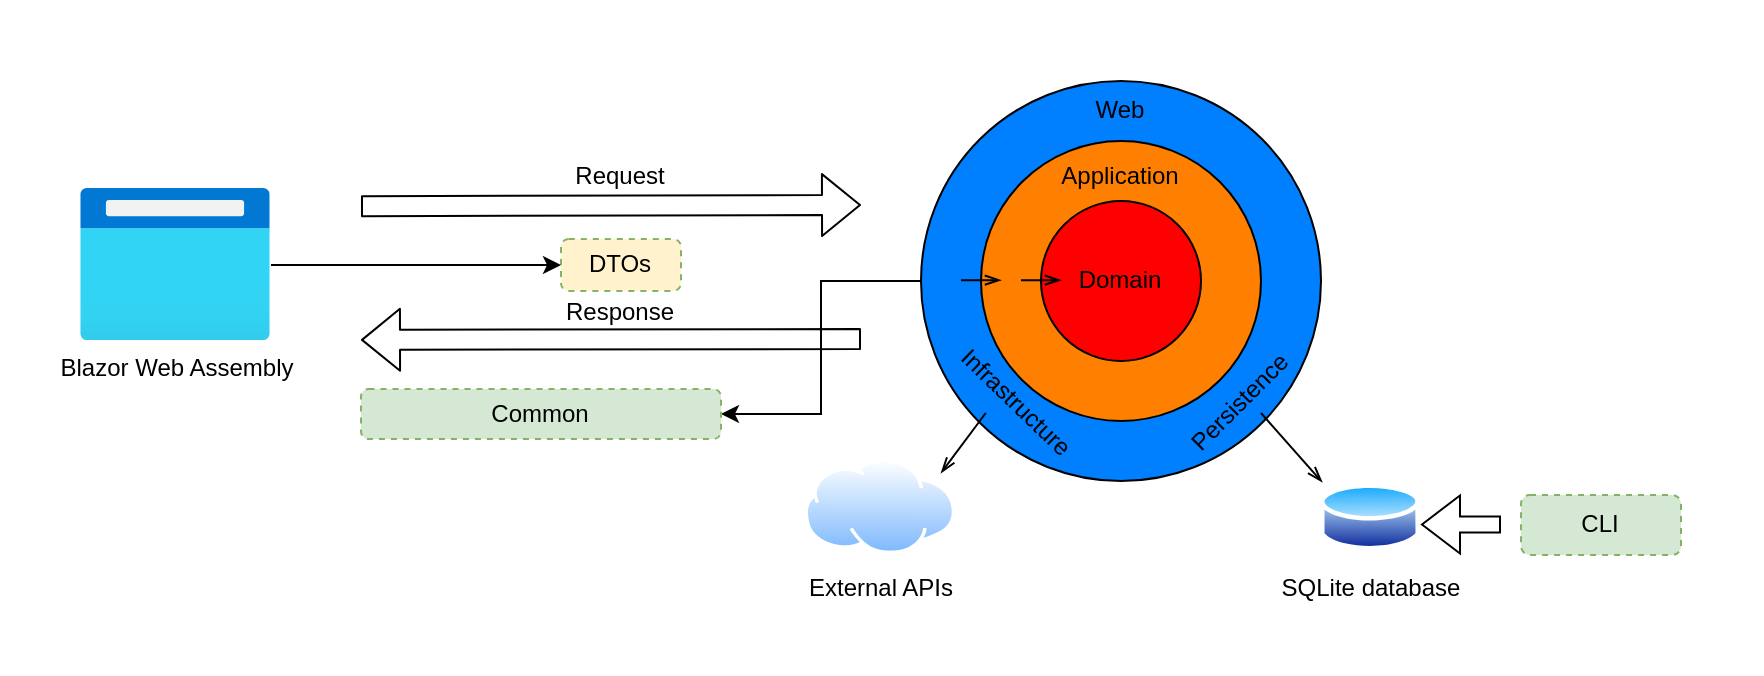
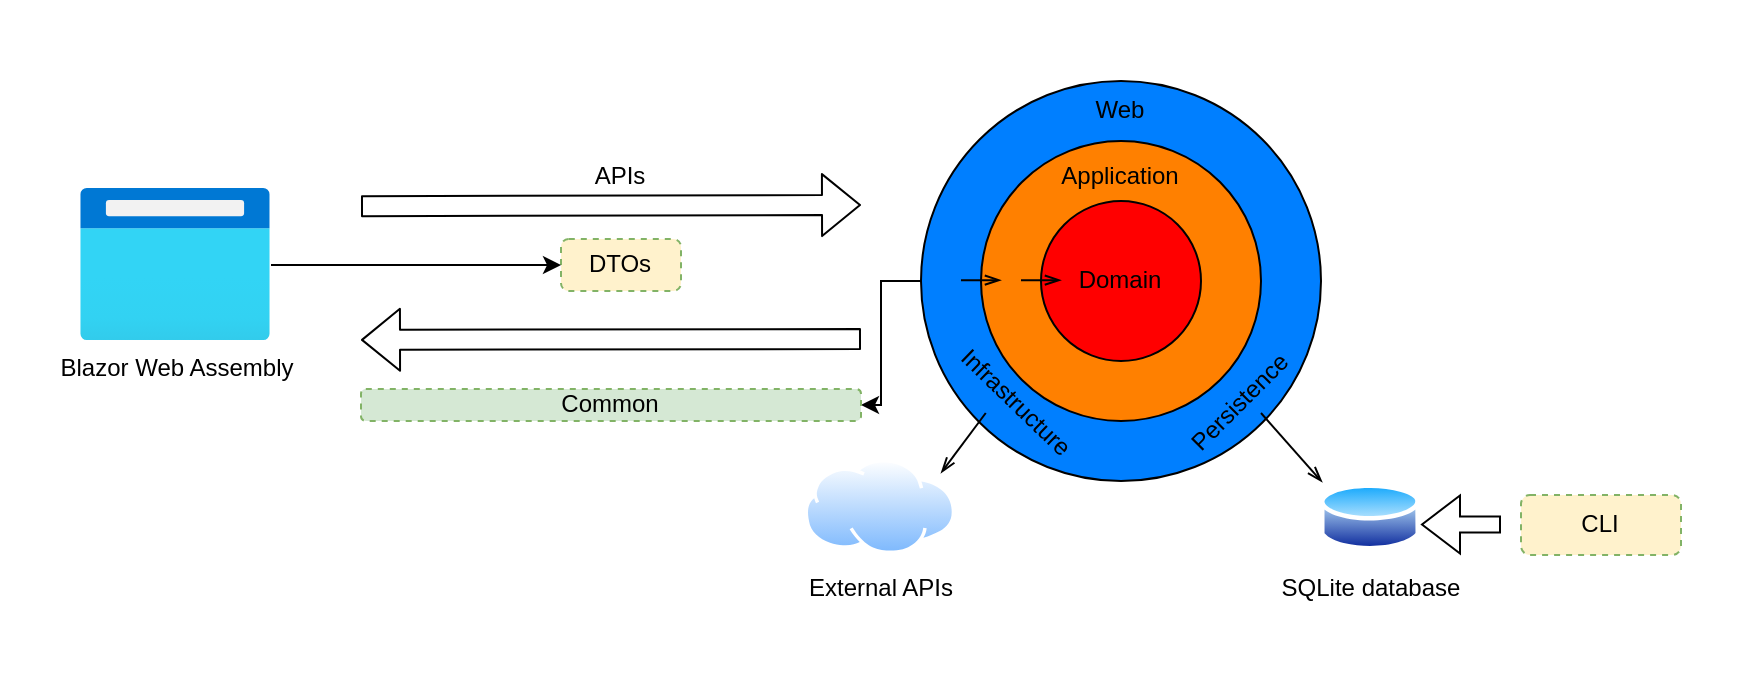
- <mxCell id="14" value="Request" style="text;html=1;strokeColor=none;fillColor=none;align=center;verticalAlign=middle;whiteSpace=wrap;rounded=0;" vertex="1" parent="1"><mxGeometry x="290" y="78.49" width="40" height="20" as="geometry" /></mxCell>
+ <mxCell id="14" value="APIs" style="text;html=1;strokeColor=none;fillColor=none;align=center;verticalAlign=middle;whiteSpace=wrap;rounded=0;" vertex="1" parent="1"><mxGeometry x="290" y="78.49" width="40" height="20" as="geometry" /></mxCell>
- <mxCell id="15" value="Response" style="text;html=1;strokeColor=none;fillColor=none;align=center;verticalAlign=middle;whiteSpace=wrap;rounded=0;" vertex="1" parent="1"><mxGeometry x="290" y="146.06" width="40" height="20" as="geometry" /></mxCell>
- <mxCell id="18" value="Common" style="rounded=1;whiteSpace=wrap;html=1;dashed=1;fillColor=#d5e8d4;strokeColor=#82b366;" vertex="1" parent="1"><mxGeometry x="180" y="194" width="180" height="25" as="geometry" /></mxCell>
+ <mxCell id="18" value="Common" style="rounded=1;whiteSpace=wrap;html=1;dashed=1;fillColor=#d5e8d4;strokeColor=#82b366;" vertex="1" parent="1"><mxGeometry x="180" y="194" width="250" height="16" as="geometry" /></mxCell>
- <mxCell id="22" value="CLI" style="rounded=1;whiteSpace=wrap;html=1;dashed=1;fillColor=#d5e8d4;strokeColor=#82b366;" vertex="1" parent="1"><mxGeometry x="760" y="247" width="80" height="30" as="geometry" /></mxCell>
+ <mxCell id="22" value="CLI" style="rounded=1;whiteSpace=wrap;html=1;dashed=1;fillColor=#fff2cc;strokeColor=#82b366;" vertex="1" parent="1"><mxGeometry x="760" y="247" width="80" height="30" as="geometry" /></mxCell>
